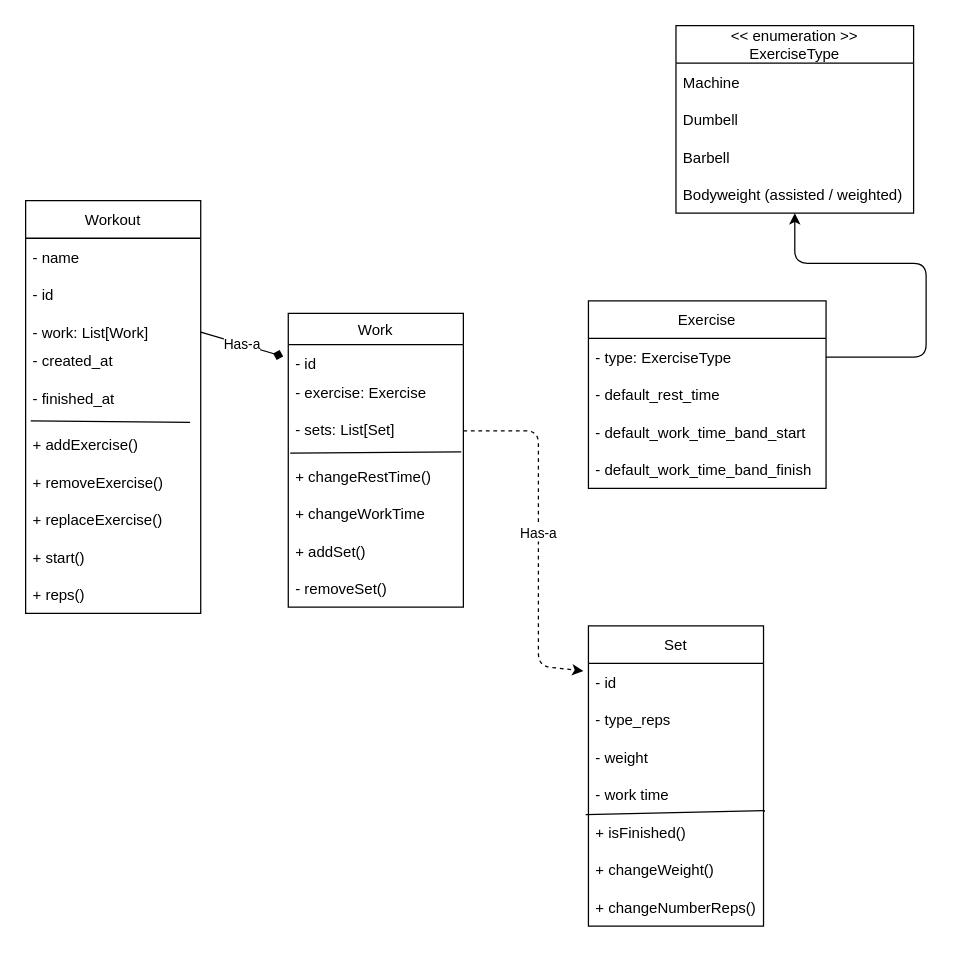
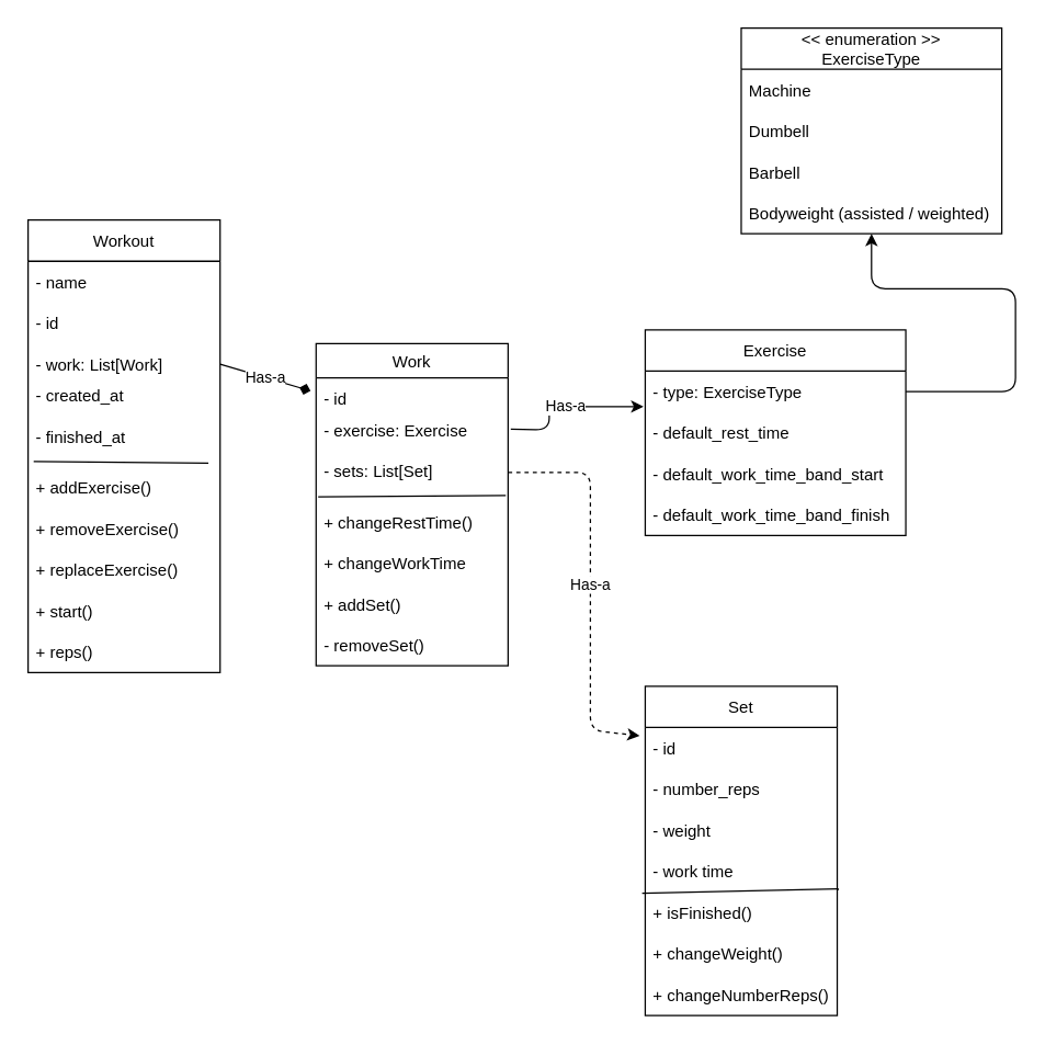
+ <mxCell id="14" value="Has-a&lt;br&gt;" style="endArrow=classic;html=1;exitX=1.014;exitY=0.25;exitDx=0;exitDy=0;entryX=-0.007;entryY=0.867;entryDx=0;entryDy=0;entryPerimeter=0;exitPerimeter=0;" parent="1" source="28" target="17" edge="1"><mxGeometry relative="1" as="geometry"><mxPoint x="290" y="420" as="sourcePoint" /><mxPoint x="430" y="285" as="targetPoint" /><Array as="points"><mxPoint x="400" y="313" /><mxPoint x="400" y="296" /></Array></mxGeometry></mxCell>
- <mxCell id="38" value="- type_reps" style="text;strokeColor=none;fillColor=none;align=left;verticalAlign=middle;spacingLeft=4;spacingRight=4;overflow=hidden;points=[[0,0.5],[1,0.5]];portConstraint=eastwest;rotatable=0;" parent="36" vertex="1"><mxGeometry y="60" width="140" height="30" as="geometry" /></mxCell>
+ <mxCell id="38" value="- number_reps" style="text;strokeColor=none;fillColor=none;align=left;verticalAlign=middle;spacingLeft=4;spacingRight=4;overflow=hidden;points=[[0,0.5],[1,0.5]];portConstraint=eastwest;rotatable=0;" parent="36" vertex="1"><mxGeometry y="60" width="140" height="30" as="geometry" /></mxCell>
